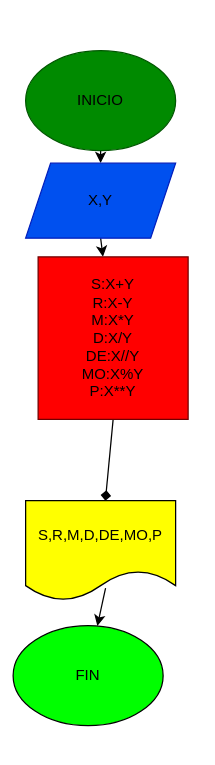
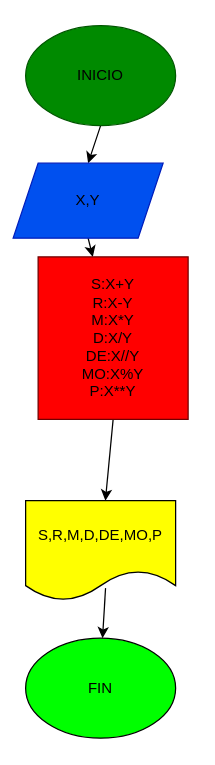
- <mxCell id="3" value="&lt;font color=&quot;#000000&quot;&gt;INICIO&lt;/font&gt;" style="ellipse;whiteSpace=wrap;html=1;fillColor=#008a00;fontColor=#ffffff;strokeColor=#005700;" vertex="1" parent="1"><mxGeometry x="20" y="40" width="120" height="80" as="geometry" /></mxCell>
+ <mxCell id="3" value="&lt;font color=&quot;#000000&quot;&gt;INICIO&lt;/font&gt;" style="ellipse;whiteSpace=wrap;html=1;fillColor=#008a00;fontColor=#ffffff;strokeColor=#005700;" vertex="1" parent="1"><mxGeometry x="20" y="20" width="120" height="80" as="geometry" /></mxCell>
- <mxCell id="5" value="&lt;font color=&quot;#000000&quot;&gt;X,Y&lt;/font&gt;" style="shape=parallelogram;perimeter=parallelogramPerimeter;whiteSpace=wrap;html=1;fixedSize=1;fillColor=#0050ef;fontColor=#ffffff;strokeColor=#001DBC;" vertex="1" parent="1"><mxGeometry x="20" y="130" width="120" height="60" as="geometry" /></mxCell>
+ <mxCell id="5" value="&lt;font color=&quot;#000000&quot;&gt;X,Y&lt;/font&gt;" style="shape=parallelogram;perimeter=parallelogramPerimeter;whiteSpace=wrap;html=1;fixedSize=1;fillColor=#0050ef;fontColor=#ffffff;strokeColor=#001DBC;" vertex="1" parent="1"><mxGeometry x="10" y="130" width="120" height="60" as="geometry" /></mxCell>
- <mxCell id="6" style="edgeStyle=none;html=1;exitX=0.5;exitY=1;exitDx=0;exitDy=0;fontColor=#000000;endArrow=diamond;" edge="1" parent="1" source="7" target="8"><mxGeometry relative="1" as="geometry" /></mxCell>
+ <mxCell id="6" style="edgeStyle=none;html=1;exitX=0.5;exitY=1;exitDx=0;exitDy=0;fontColor=#000000;" edge="1" parent="1" source="7" target="8"><mxGeometry relative="1" as="geometry" /></mxCell>
- <mxCell id="9" value="&lt;font color=&quot;#000000&quot;&gt;FIN&lt;/font&gt;" style="ellipse;whiteSpace=wrap;html=1;fillColor=#00FF00;" vertex="1" parent="1"><mxGeometry x="10" y="500" width="120" height="80" as="geometry" /></mxCell>
+ <mxCell id="9" value="&lt;font color=&quot;#000000&quot;&gt;FIN&lt;/font&gt;" style="ellipse;whiteSpace=wrap;html=1;fillColor=#00FF00;" vertex="1" parent="1"><mxGeometry x="20" y="510" width="120" height="80" as="geometry" /></mxCell>
